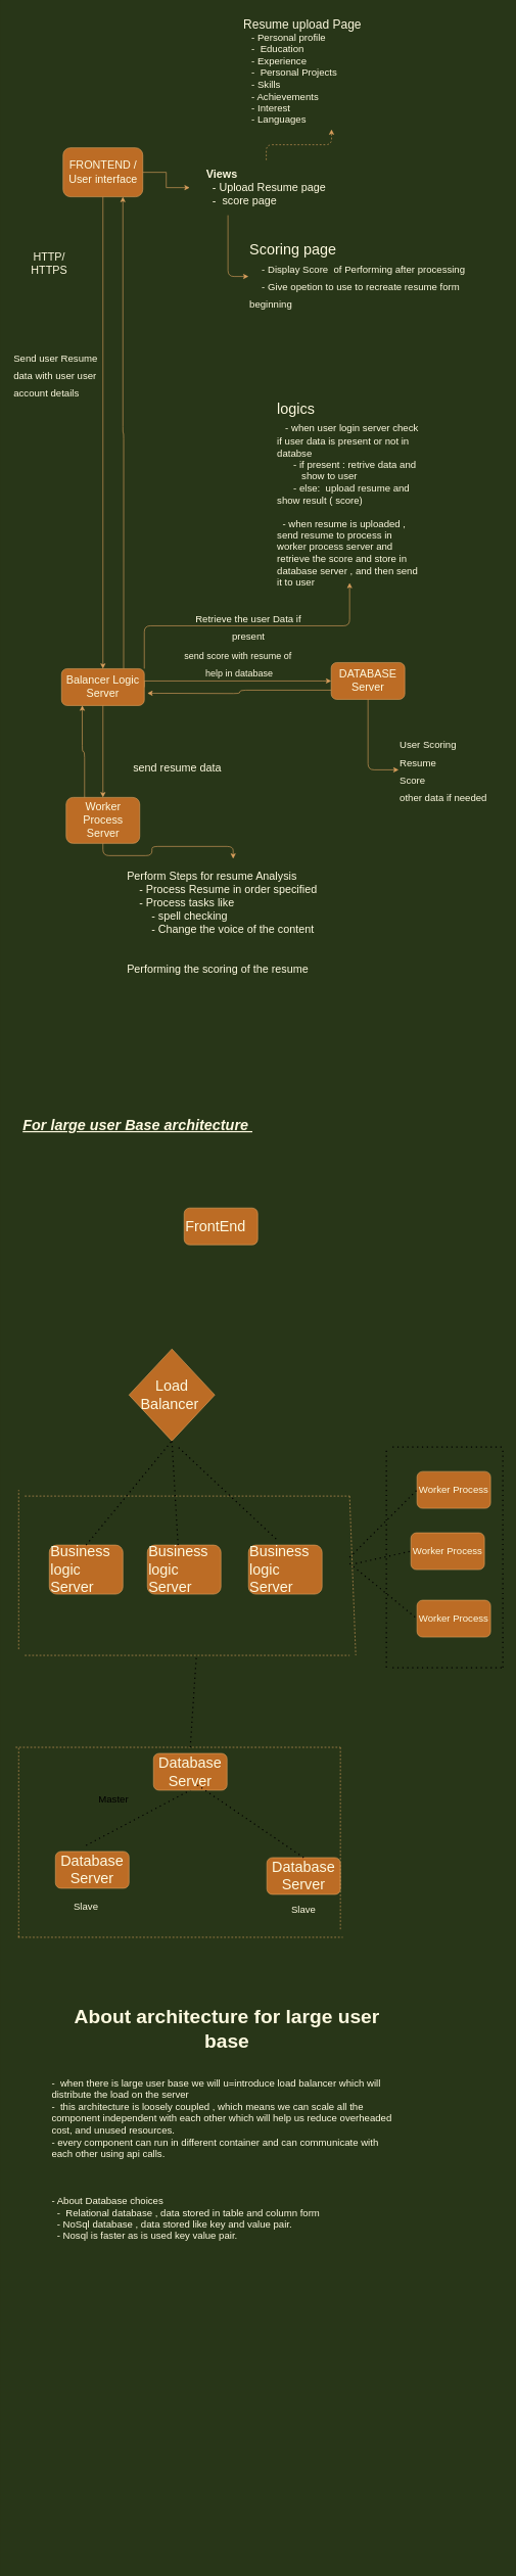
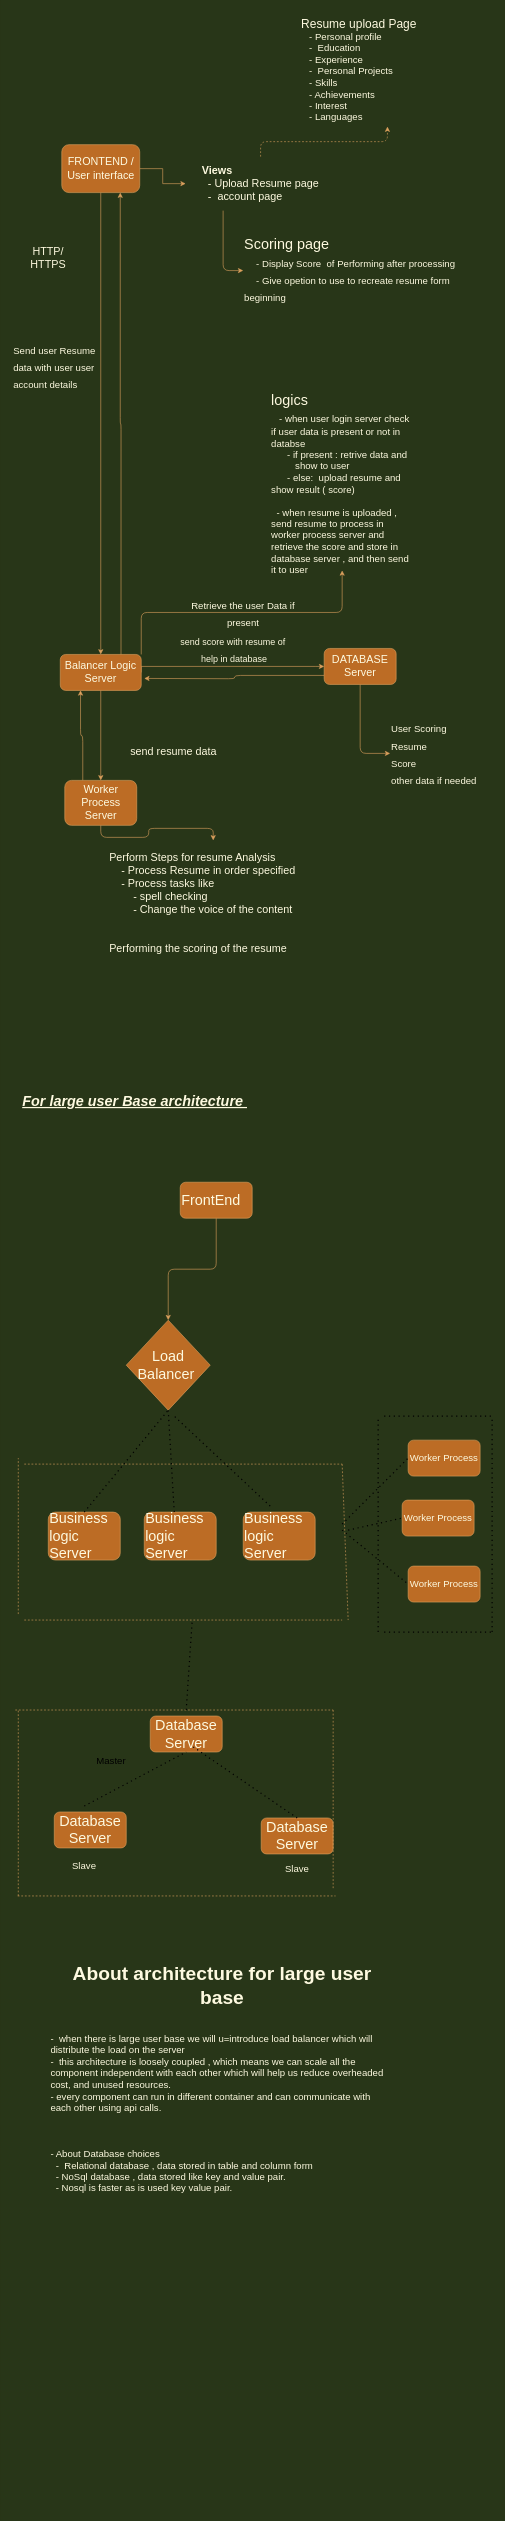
- <mxCell id="27" value="&lt;font&gt;&lt;font style=&quot;font-size: 20px&quot;&gt;Resume upload Page&lt;/font&gt;&lt;br style=&quot;font-size: 16px&quot;&gt;&amp;nbsp; &amp;nbsp;- Personal profile&lt;br style=&quot;font-size: 16px&quot;&gt;&amp;nbsp; &amp;nbsp;-&amp;nbsp; Education&lt;br style=&quot;font-size: 16px&quot;&gt;&amp;nbsp; &amp;nbsp;- Experience&lt;br style=&quot;font-size: 16px&quot;&gt;&amp;nbsp; &amp;nbsp;-&amp;nbsp; Personal Projects&lt;br style=&quot;font-size: 16px&quot;&gt;&amp;nbsp; &amp;nbsp;- Skills&lt;br style=&quot;font-size: 16px&quot;&gt;&amp;nbsp; &amp;nbsp;- Achievements&amp;nbsp;&lt;br style=&quot;font-size: 16px&quot;&gt;&amp;nbsp; &amp;nbsp;- Interest&lt;br&gt;&amp;nbsp; &amp;nbsp;- Languages&lt;br style=&quot;font-size: 16px&quot;&gt;&lt;/font&gt;" style="text;html=1;strokeColor=none;fillColor=none;align=left;verticalAlign=middle;whiteSpace=wrap;rounded=0;sketch=0;fontSize=16;fontColor=#FEFAE0;" vertex="1" parent="1"><mxGeometry x="395" y="20" width="291" height="190" as="geometry" /></mxCell>
+ <mxCell id="27" value="&lt;font&gt;&lt;font style=&quot;font-size: 20px&quot;&gt;Resume upload Page&lt;/font&gt;&lt;br style=&quot;font-size: 16px&quot;&gt;&amp;nbsp; &amp;nbsp;- Personal profile&lt;br style=&quot;font-size: 16px&quot;&gt;&amp;nbsp; &amp;nbsp;-&amp;nbsp; Education&lt;br style=&quot;font-size: 16px&quot;&gt;&amp;nbsp; &amp;nbsp;- Experience&lt;br style=&quot;font-size: 16px&quot;&gt;&amp;nbsp; &amp;nbsp;-&amp;nbsp; Personal Projects&lt;br style=&quot;font-size: 16px&quot;&gt;&amp;nbsp; &amp;nbsp;- Skills&lt;br style=&quot;font-size: 16px&quot;&gt;&amp;nbsp; &amp;nbsp;- Achievements&amp;nbsp;&lt;br style=&quot;font-size: 16px&quot;&gt;&amp;nbsp; &amp;nbsp;- Interest&lt;br&gt;&amp;nbsp; &amp;nbsp;- Languages&lt;br style=&quot;font-size: 16px&quot;&gt;&lt;/font&gt;" style="text;html=1;strokeColor=none;fillColor=none;align=left;verticalAlign=middle;whiteSpace=wrap;rounded=0;sketch=0;fontSize=16;fontColor=#FEFAE0;" vertex="1" parent="1"><mxGeometry x="500" y="20" width="291" height="190" as="geometry" /></mxCell>
- <mxCell id="7" value="&lt;div style=&quot;text-align: left&quot;&gt;&lt;b&gt;Views&lt;/b&gt;&lt;/div&gt;&amp;nbsp; - Upload Resume page&lt;br&gt;&lt;div style=&quot;text-align: left&quot;&gt;&amp;nbsp; -&amp;nbsp; score page&lt;/div&gt;" style="text;html=1;strokeColor=none;fillColor=none;align=center;verticalAlign=middle;whiteSpace=wrap;rounded=0;fontSize=18;fontColor=#FEFAE0;" vertex="1" parent="1"><mxGeometry x="309" y="260" width="250" height="90" as="geometry" /></mxCell>
+ <mxCell id="7" value="&lt;div style=&quot;text-align: left&quot;&gt;&lt;b&gt;Views&lt;/b&gt;&lt;/div&gt;&amp;nbsp; - Upload Resume page&lt;br&gt;&lt;div style=&quot;text-align: left&quot;&gt;&amp;nbsp; -&amp;nbsp; account page&lt;/div&gt;" style="text;html=1;strokeColor=none;fillColor=none;align=center;verticalAlign=middle;whiteSpace=wrap;rounded=0;fontSize=18;fontColor=#FEFAE0;" vertex="1" parent="1"><mxGeometry x="309" y="260" width="250" height="90" as="geometry" /></mxCell>
- <mxCell id="20" value="Perform Steps for resume Analysis&lt;br&gt;&amp;nbsp; &amp;nbsp; - Process Resume in order specified&lt;br&gt;&amp;nbsp; &amp;nbsp; - Process tasks like&lt;br&gt;&amp;nbsp; &amp;nbsp; &amp;nbsp; &amp;nbsp; - spell checking&lt;br&gt;&amp;nbsp; &amp;nbsp; &amp;nbsp; &amp;nbsp; - Change the voice of the content&lt;br&gt;&lt;br&gt;&lt;br&gt;Performing the scoring of the resume" style="text;html=1;strokeColor=none;fillColor=none;align=left;verticalAlign=middle;whiteSpace=wrap;rounded=0;fontSize=18;fontColor=#FEFAE0;" vertex="1" parent="1"><mxGeometry x="205" y="1400" width="350" height="210" as="geometry" /></mxCell>
+ <mxCell id="20" value="Perform Steps for resume Analysis&lt;br&gt;&amp;nbsp; &amp;nbsp; - Process Resume in order specified&lt;br&gt;&amp;nbsp; &amp;nbsp; - Process tasks like&lt;br&gt;&amp;nbsp; &amp;nbsp; &amp;nbsp; &amp;nbsp; - spell checking&lt;br&gt;&amp;nbsp; &amp;nbsp; &amp;nbsp; &amp;nbsp; - Change the voice of the content&lt;br&gt;&lt;br&gt;&lt;br&gt;Performing the scoring of the resume" style="text;html=1;strokeColor=none;fillColor=none;align=left;verticalAlign=middle;whiteSpace=wrap;rounded=0;fontSize=18;fontColor=#FEFAE0;" vertex="1" parent="1"><mxGeometry x="180" y="1400" width="350" height="210" as="geometry" /></mxCell>
+ <mxCell id="30" style="edgeStyle=orthogonalEdgeStyle;curved=0;rounded=1;sketch=0;orthogonalLoop=1;jettySize=auto;html=1;exitX=0.5;exitY=1;exitDx=0;exitDy=0;entryX=0.5;entryY=0;entryDx=0;entryDy=0;strokeColor=#DDA15E;fillColor=#BC6C25;fontSize=24;fontColor=#FEFAE0;" edge="1" parent="1" source="31" target="35"><mxGeometry relative="1" as="geometry" /></mxCell>
